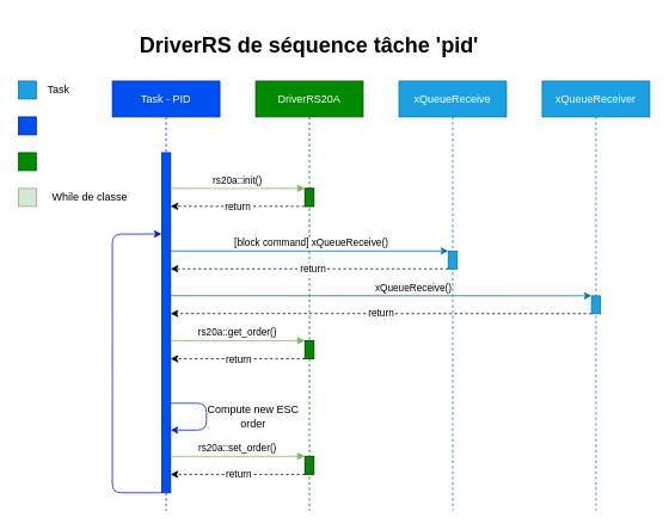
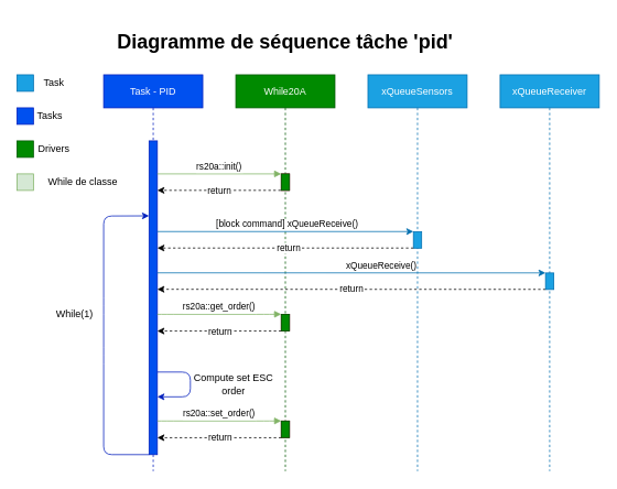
- <mxCell id="33" value="&lt;span style=&quot;font-size: 24px&quot;&gt;&lt;b&gt;DriverRS de séquence tâche 'pid'&lt;/b&gt;&lt;/span&gt;" style="text;html=1;strokeColor=none;fillColor=none;align=center;verticalAlign=middle;whiteSpace=wrap;rounded=0;" parent="1" vertex="1"><mxGeometry x="90" y="20" width="510" height="60" as="geometry" /></mxCell>
+ <mxCell id="33" value="&lt;span style=&quot;font-size: 24px&quot;&gt;&lt;b&gt;Diagramme de séquence tâche 'pid'&lt;/b&gt;&lt;/span&gt;" style="text;html=1;strokeColor=none;fillColor=none;align=center;verticalAlign=middle;whiteSpace=wrap;rounded=0;" parent="1" vertex="1"><mxGeometry x="90" y="20" width="510" height="60" as="geometry" /></mxCell>
- <mxCell id="6" value="DriverRS20A" style="shape=umlLifeline;perimeter=lifelinePerimeter;container=1;collapsible=0;recursiveResize=0;rounded=0;shadow=0;strokeWidth=1;fillColor=#008a00;strokeColor=#005700;fontColor=#ffffff;" parent="1" vertex="1"><mxGeometry x="285" y="90" width="120" height="480" as="geometry" /></mxCell>
+ <mxCell id="6" value="While20A" style="shape=umlLifeline;perimeter=lifelinePerimeter;container=1;collapsible=0;recursiveResize=0;rounded=0;shadow=0;strokeWidth=1;fillColor=#008a00;strokeColor=#005700;fontColor=#ffffff;" parent="1" vertex="1"><mxGeometry x="285" y="90" width="120" height="480" as="geometry" /></mxCell>
- <mxCell id="17" value="xQueueReceive" style="shape=umlLifeline;perimeter=lifelinePerimeter;container=1;collapsible=0;recursiveResize=0;rounded=0;shadow=0;strokeWidth=1;fillColor=#1ba1e2;strokeColor=#006EAF;fontColor=#ffffff;" parent="1" vertex="1"><mxGeometry x="445" y="90" width="120" height="480" as="geometry" /></mxCell>
+ <mxCell id="17" value="xQueueSensors" style="shape=umlLifeline;perimeter=lifelinePerimeter;container=1;collapsible=0;recursiveResize=0;rounded=0;shadow=0;strokeWidth=1;fillColor=#1ba1e2;strokeColor=#006EAF;fontColor=#ffffff;" parent="1" vertex="1"><mxGeometry x="445" y="90" width="120" height="480" as="geometry" /></mxCell>
+ <mxCell id="37" value="Tasks" style="text;html=1;strokeColor=none;fillColor=none;align=center;verticalAlign=middle;whiteSpace=wrap;rounded=0;" parent="1" vertex="1"><mxGeometry x="40" y="130" width="40" height="20" as="geometry" /></mxCell>
+ <mxCell id="39" value="Drivers" style="text;html=1;strokeColor=none;fillColor=none;align=center;verticalAlign=middle;whiteSpace=wrap;rounded=0;" parent="1" vertex="1"><mxGeometry x="40" y="170" width="50" height="20" as="geometry" /></mxCell>
+ <mxCell id="32" value="While(1)" style="text;html=1;strokeColor=none;fillColor=none;align=center;verticalAlign=middle;whiteSpace=wrap;rounded=0;dashed=1;" parent="1" vertex="1"><mxGeometry x="60" y="370" width="60" height="20" as="geometry" /></mxCell>
- <mxCell id="44" value="Compute new ESC order" style="text;html=1;strokeColor=none;fillColor=none;align=center;verticalAlign=middle;whiteSpace=wrap;rounded=0;" vertex="1" parent="1"><mxGeometry x="230" y="460" width="105" height="10" as="geometry" /></mxCell>
+ <mxCell id="44" value="Compute set ESC order" style="text;html=1;strokeColor=none;fillColor=none;align=center;verticalAlign=middle;whiteSpace=wrap;rounded=0;" vertex="1" parent="1"><mxGeometry x="230" y="460" width="105" height="10" as="geometry" /></mxCell>
